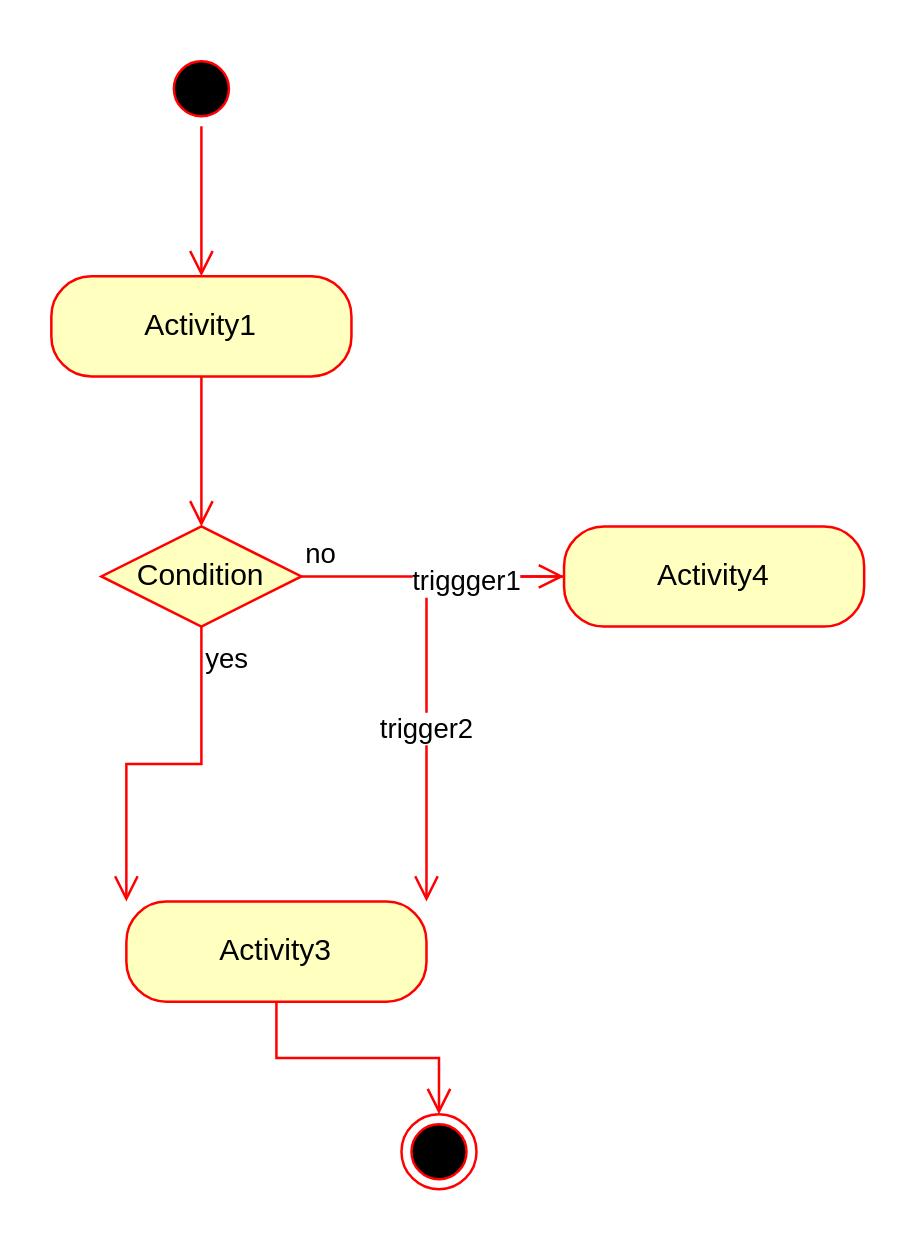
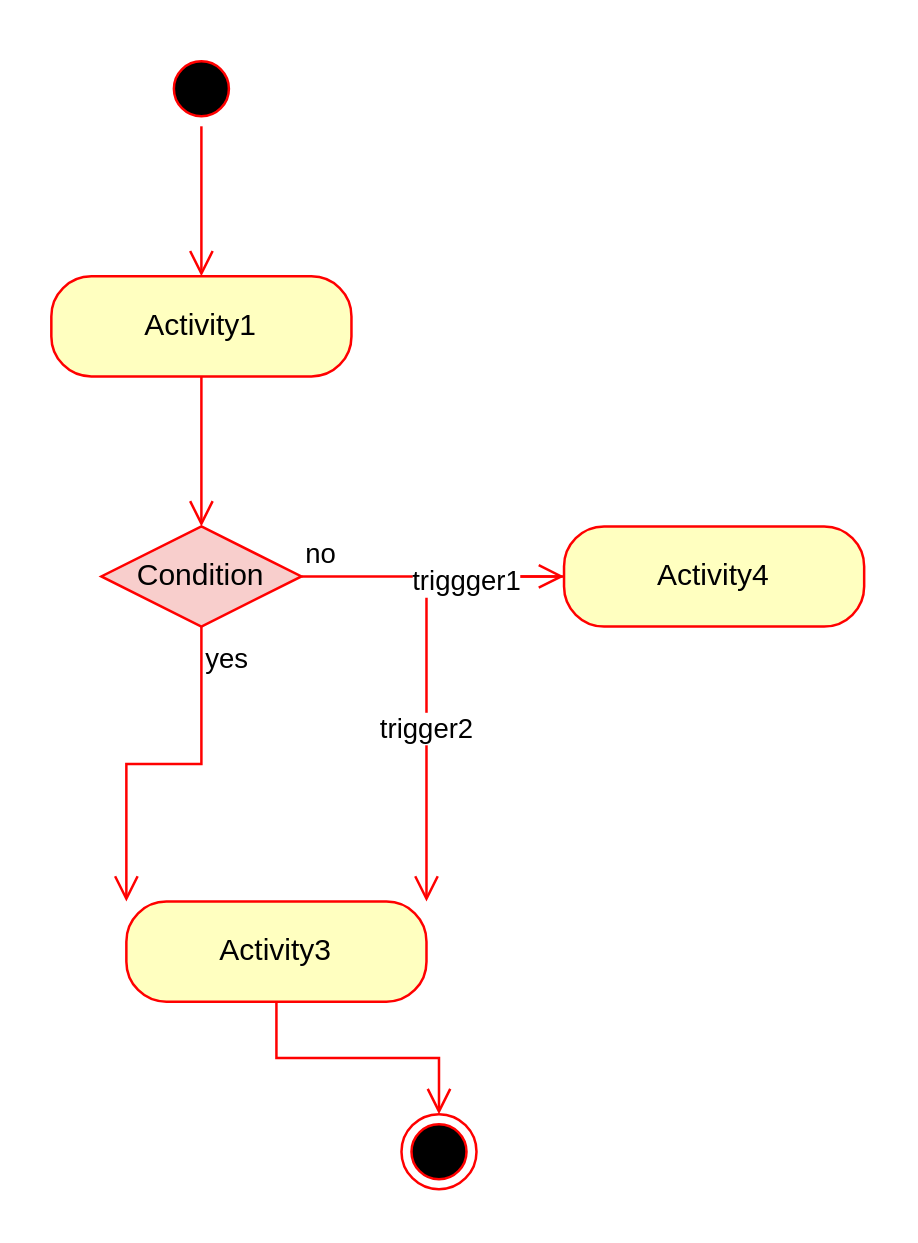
- <mxCell id="6" value="Condition" style="rhombus;whiteSpace=wrap;html=1;fontColor=#000000;fillColor=#ffffc0;strokeColor=#ff0000;" vertex="1" parent="1"><mxGeometry x="40" y="210" width="80" height="40" as="geometry" /></mxCell>
+ <mxCell id="6" value="Condition" style="rhombus;whiteSpace=wrap;html=1;fontColor=#000000;fillColor=#f8cecc;strokeColor=#ff0000;" vertex="1" parent="1"><mxGeometry x="40" y="210" width="80" height="40" as="geometry" /></mxCell>
